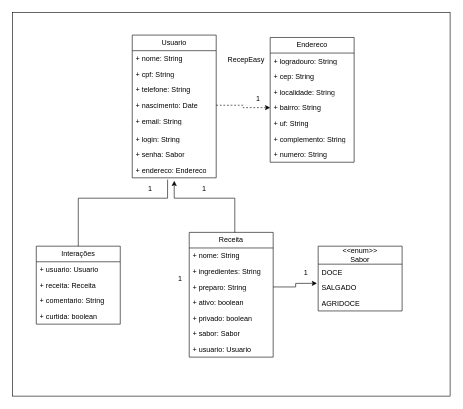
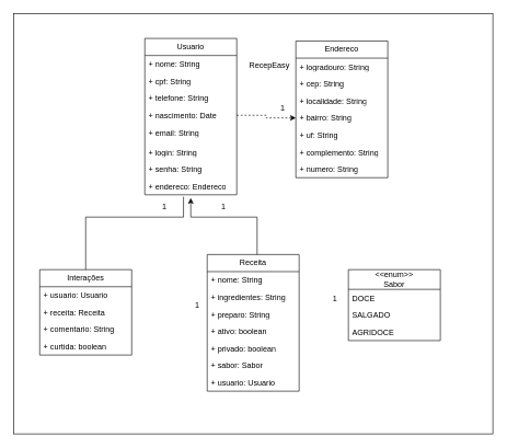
- <mxCell id="10" value="+ senha: Sabor" style="text;strokeColor=none;fillColor=none;align=left;verticalAlign=top;spacingLeft=4;spacingRight=4;overflow=hidden;rotatable=0;points=[[0,0.5],[1,0.5]];portConstraint=eastwest;whiteSpace=wrap;html=1;" vertex="1" parent="3"><mxGeometry y="186" width="140" height="26" as="geometry" /></mxCell>
+ <mxCell id="10" value="+ senha: String" style="text;strokeColor=none;fillColor=none;align=left;verticalAlign=top;spacingLeft=4;spacingRight=4;overflow=hidden;rotatable=0;points=[[0,0.5],[1,0.5]];portConstraint=eastwest;whiteSpace=wrap;html=1;" vertex="1" parent="3"><mxGeometry y="186" width="140" height="26" as="geometry" /></mxCell>
- <mxCell id="38" style="edgeStyle=orthogonalEdgeStyle;rounded=0;orthogonalLoop=1;jettySize=auto;html=1;exitX=1;exitY=0.5;exitDx=0;exitDy=0;entryX=-0.014;entryY=0.231;entryDx=0;entryDy=0;entryPerimeter=0;" edge="1" parent="1" source="23" target="30"><mxGeometry relative="1" as="geometry" /></mxCell>
